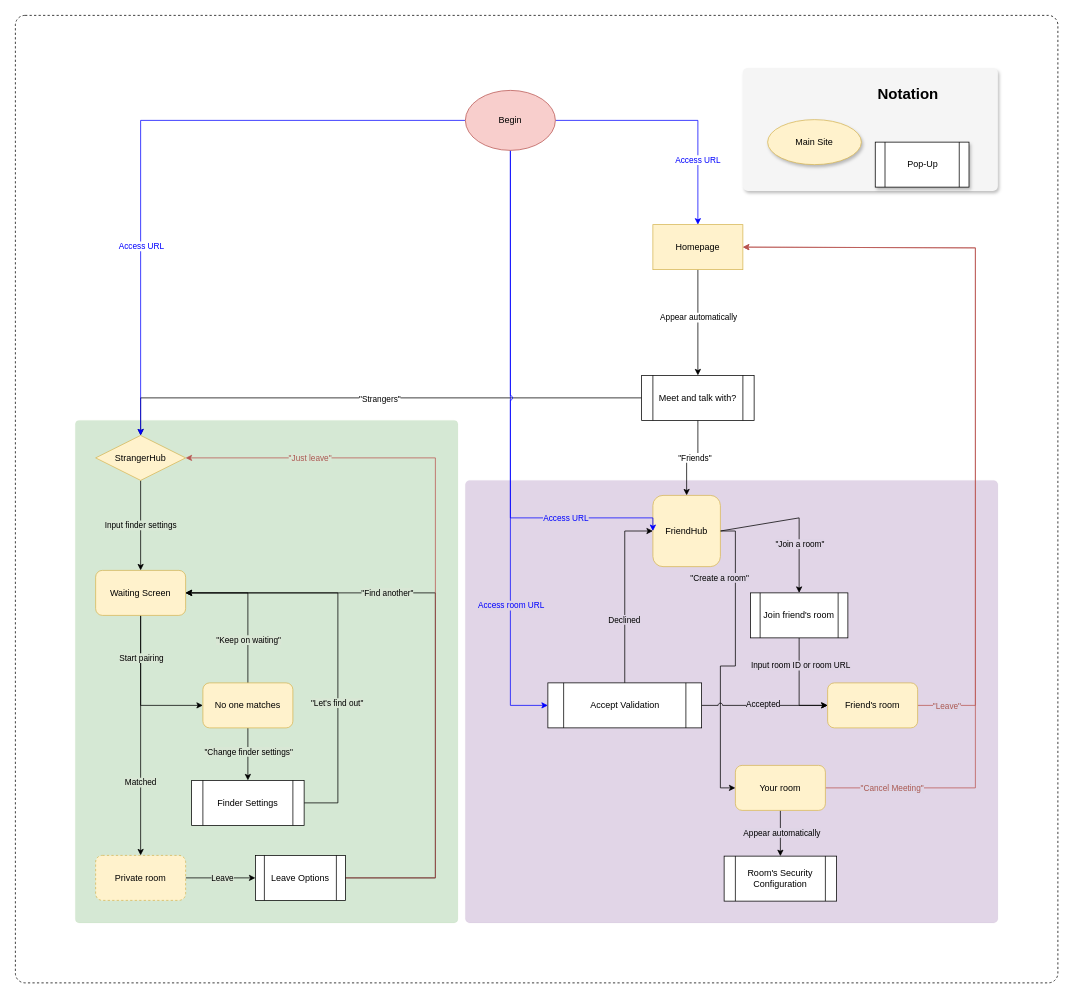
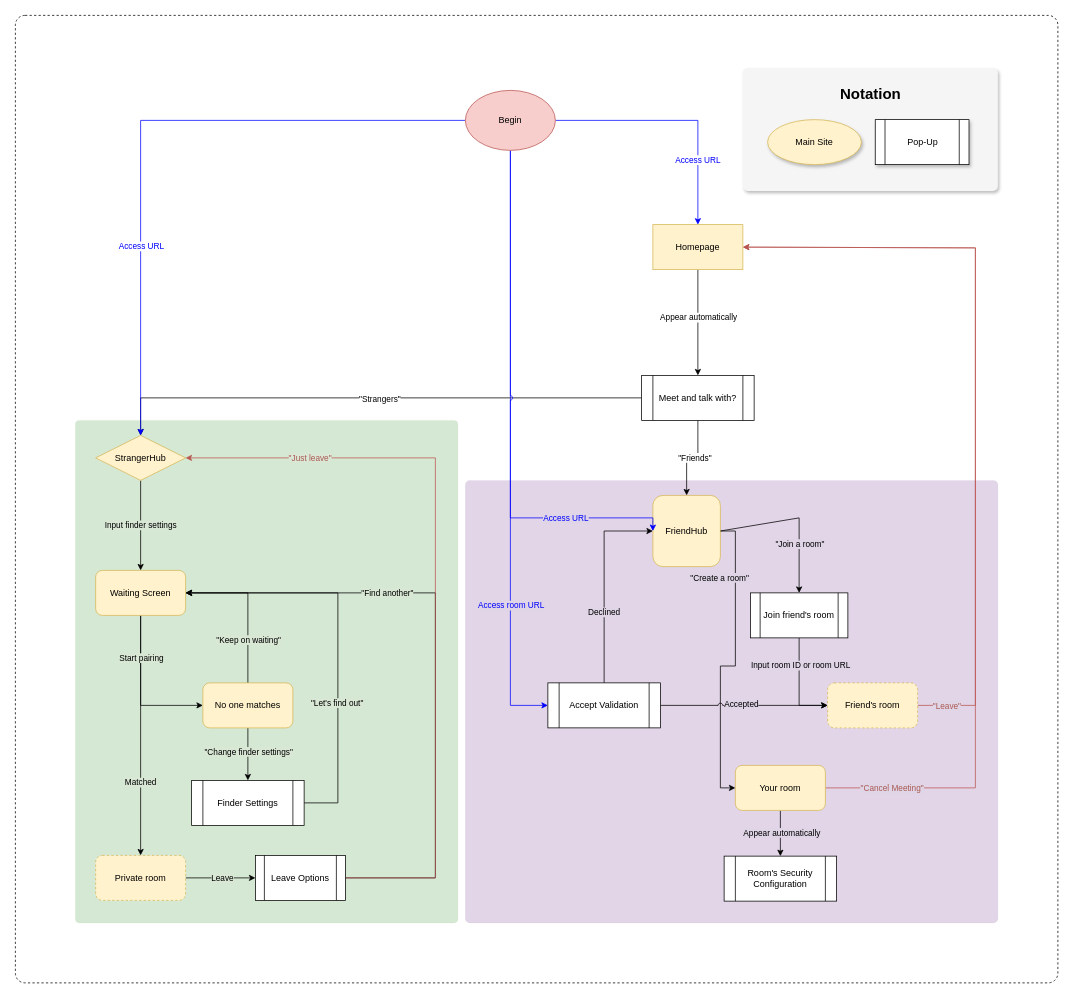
- <mxCell id="69" value="Notation" style="text;html=1;align=center;verticalAlign=middle;resizable=0;points=[];autosize=1;strokeColor=none;fillColor=none;fontStyle=1;fontSize=20;" parent="1" vertex="1"><mxGeometry x="1160" y="104" width="100" height="40" as="geometry" /></mxCell>
+ <mxCell id="69" value="Notation" style="text;html=1;align=center;verticalAlign=middle;resizable=0;points=[];autosize=1;strokeColor=none;fillColor=none;fontStyle=1;fontSize=20;" parent="1" vertex="1"><mxGeometry x="1110" y="104" width="100" height="40" as="geometry" /></mxCell>
- <mxCell id="68" value="Pop-Up" style="shape=process;whiteSpace=wrap;html=1;backgroundOutline=1;glass=0;shadow=1;" parent="1" vertex="1"><mxGeometry x="1166.5" y="189" width="125" height="60" as="geometry" /></mxCell>
+ <mxCell id="68" value="Pop-Up" style="shape=process;whiteSpace=wrap;html=1;backgroundOutline=1;glass=0;shadow=1;" parent="1" vertex="1"><mxGeometry x="1166.5" y="159" width="125" height="60" as="geometry" /></mxCell>
- <mxCell id="44" value="Accept Validation" style="shape=process;whiteSpace=wrap;html=1;backgroundOutline=1;" parent="1" vertex="1"><mxGeometry x="730" y="910" width="205" height="60" as="geometry" /></mxCell>
+ <mxCell id="44" value="Accept Validation" style="shape=process;whiteSpace=wrap;html=1;backgroundOutline=1;" parent="1" vertex="1"><mxGeometry x="730" y="910" width="150" height="60" as="geometry" /></mxCell>
- <mxCell id="33" value="Friend's room" style="rounded=1;whiteSpace=wrap;html=1;fillColor=#fff2cc;strokeColor=#d6b656;" parent="1" vertex="1"><mxGeometry x="1103" y="910" width="120" height="60" as="geometry" /></mxCell>
+ <mxCell id="33" value="Friend's room" style="rounded=1;whiteSpace=wrap;html=1;fillColor=#fff2cc;strokeColor=#d6b656;dashed=1;" parent="1" vertex="1"><mxGeometry x="1103" y="910" width="120" height="60" as="geometry" /></mxCell>
